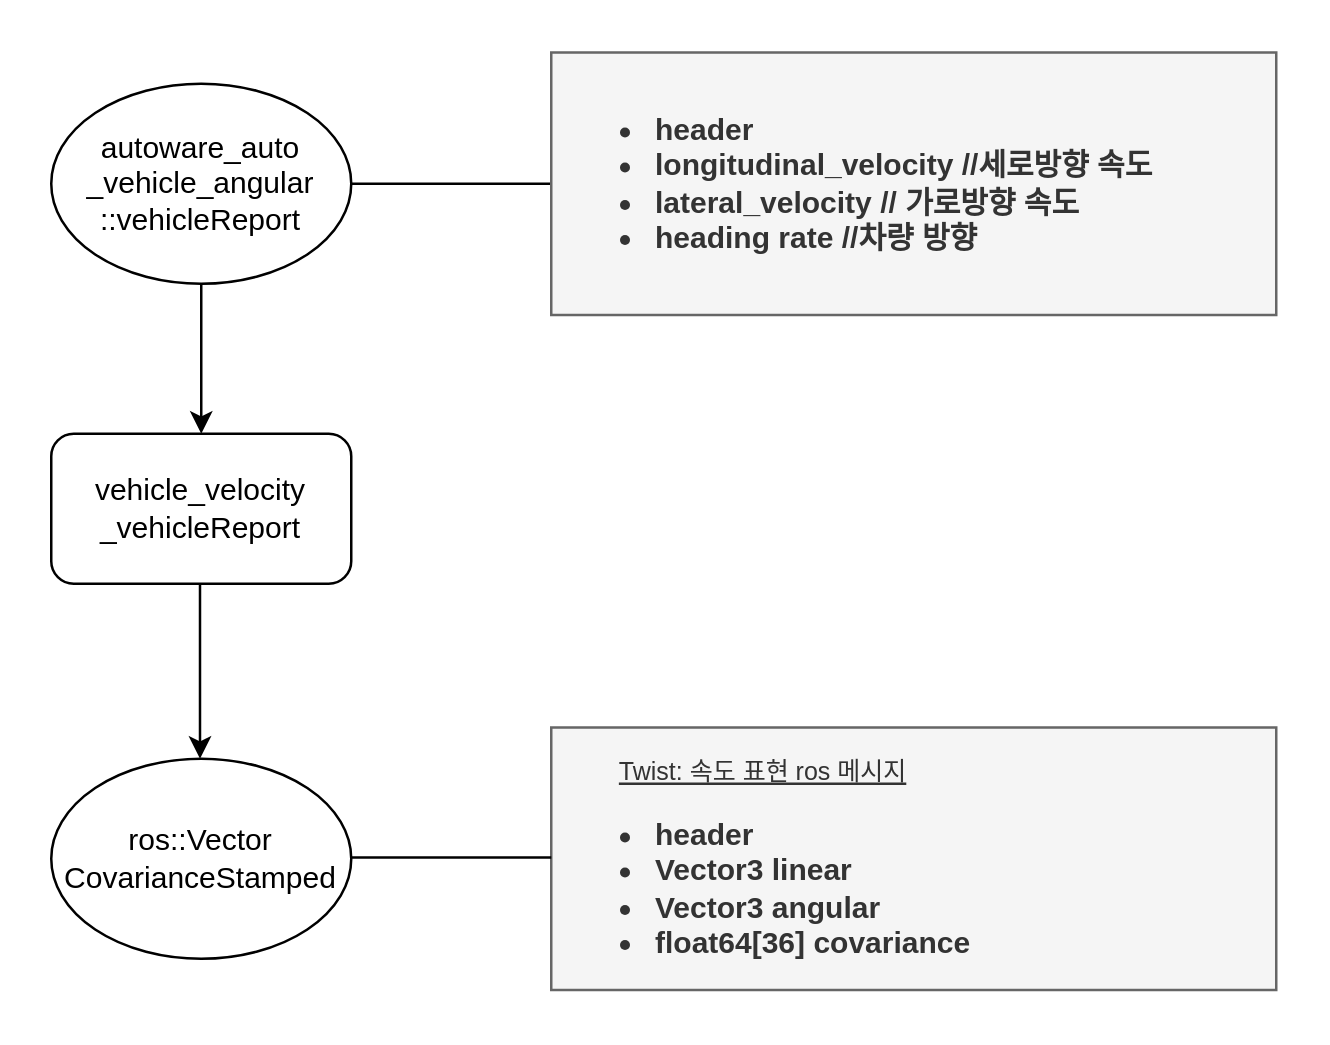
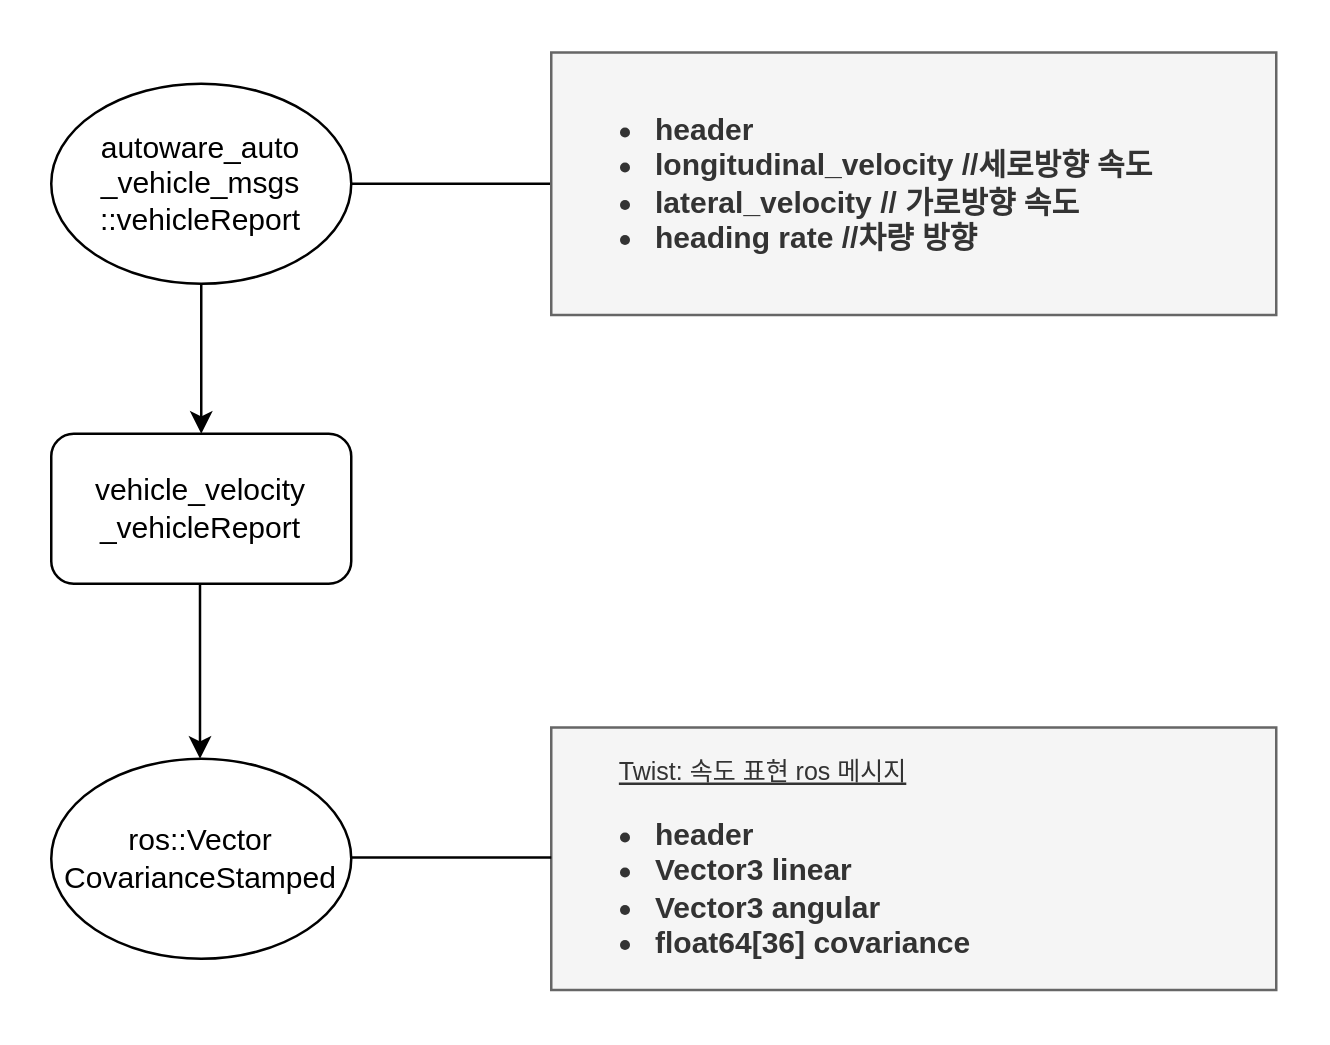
- <mxCell id="6" value="autoware_auto&lt;br style=&quot;border-color: var(--border-color);&quot;&gt;_vehicle_angular&lt;br style=&quot;border-color: var(--border-color);&quot;&gt;::vehicleReport" style="ellipse;whiteSpace=wrap;html=1;" vertex="1" parent="1"><mxGeometry x="20" y="33" width="120" height="80" as="geometry" /></mxCell>
+ <mxCell id="6" value="autoware_auto&lt;br style=&quot;border-color: var(--border-color);&quot;&gt;_vehicle_msgs&lt;br style=&quot;border-color: var(--border-color);&quot;&gt;::vehicleReport" style="ellipse;whiteSpace=wrap;html=1;" vertex="1" parent="1"><mxGeometry x="20" y="33" width="120" height="80" as="geometry" /></mxCell>
